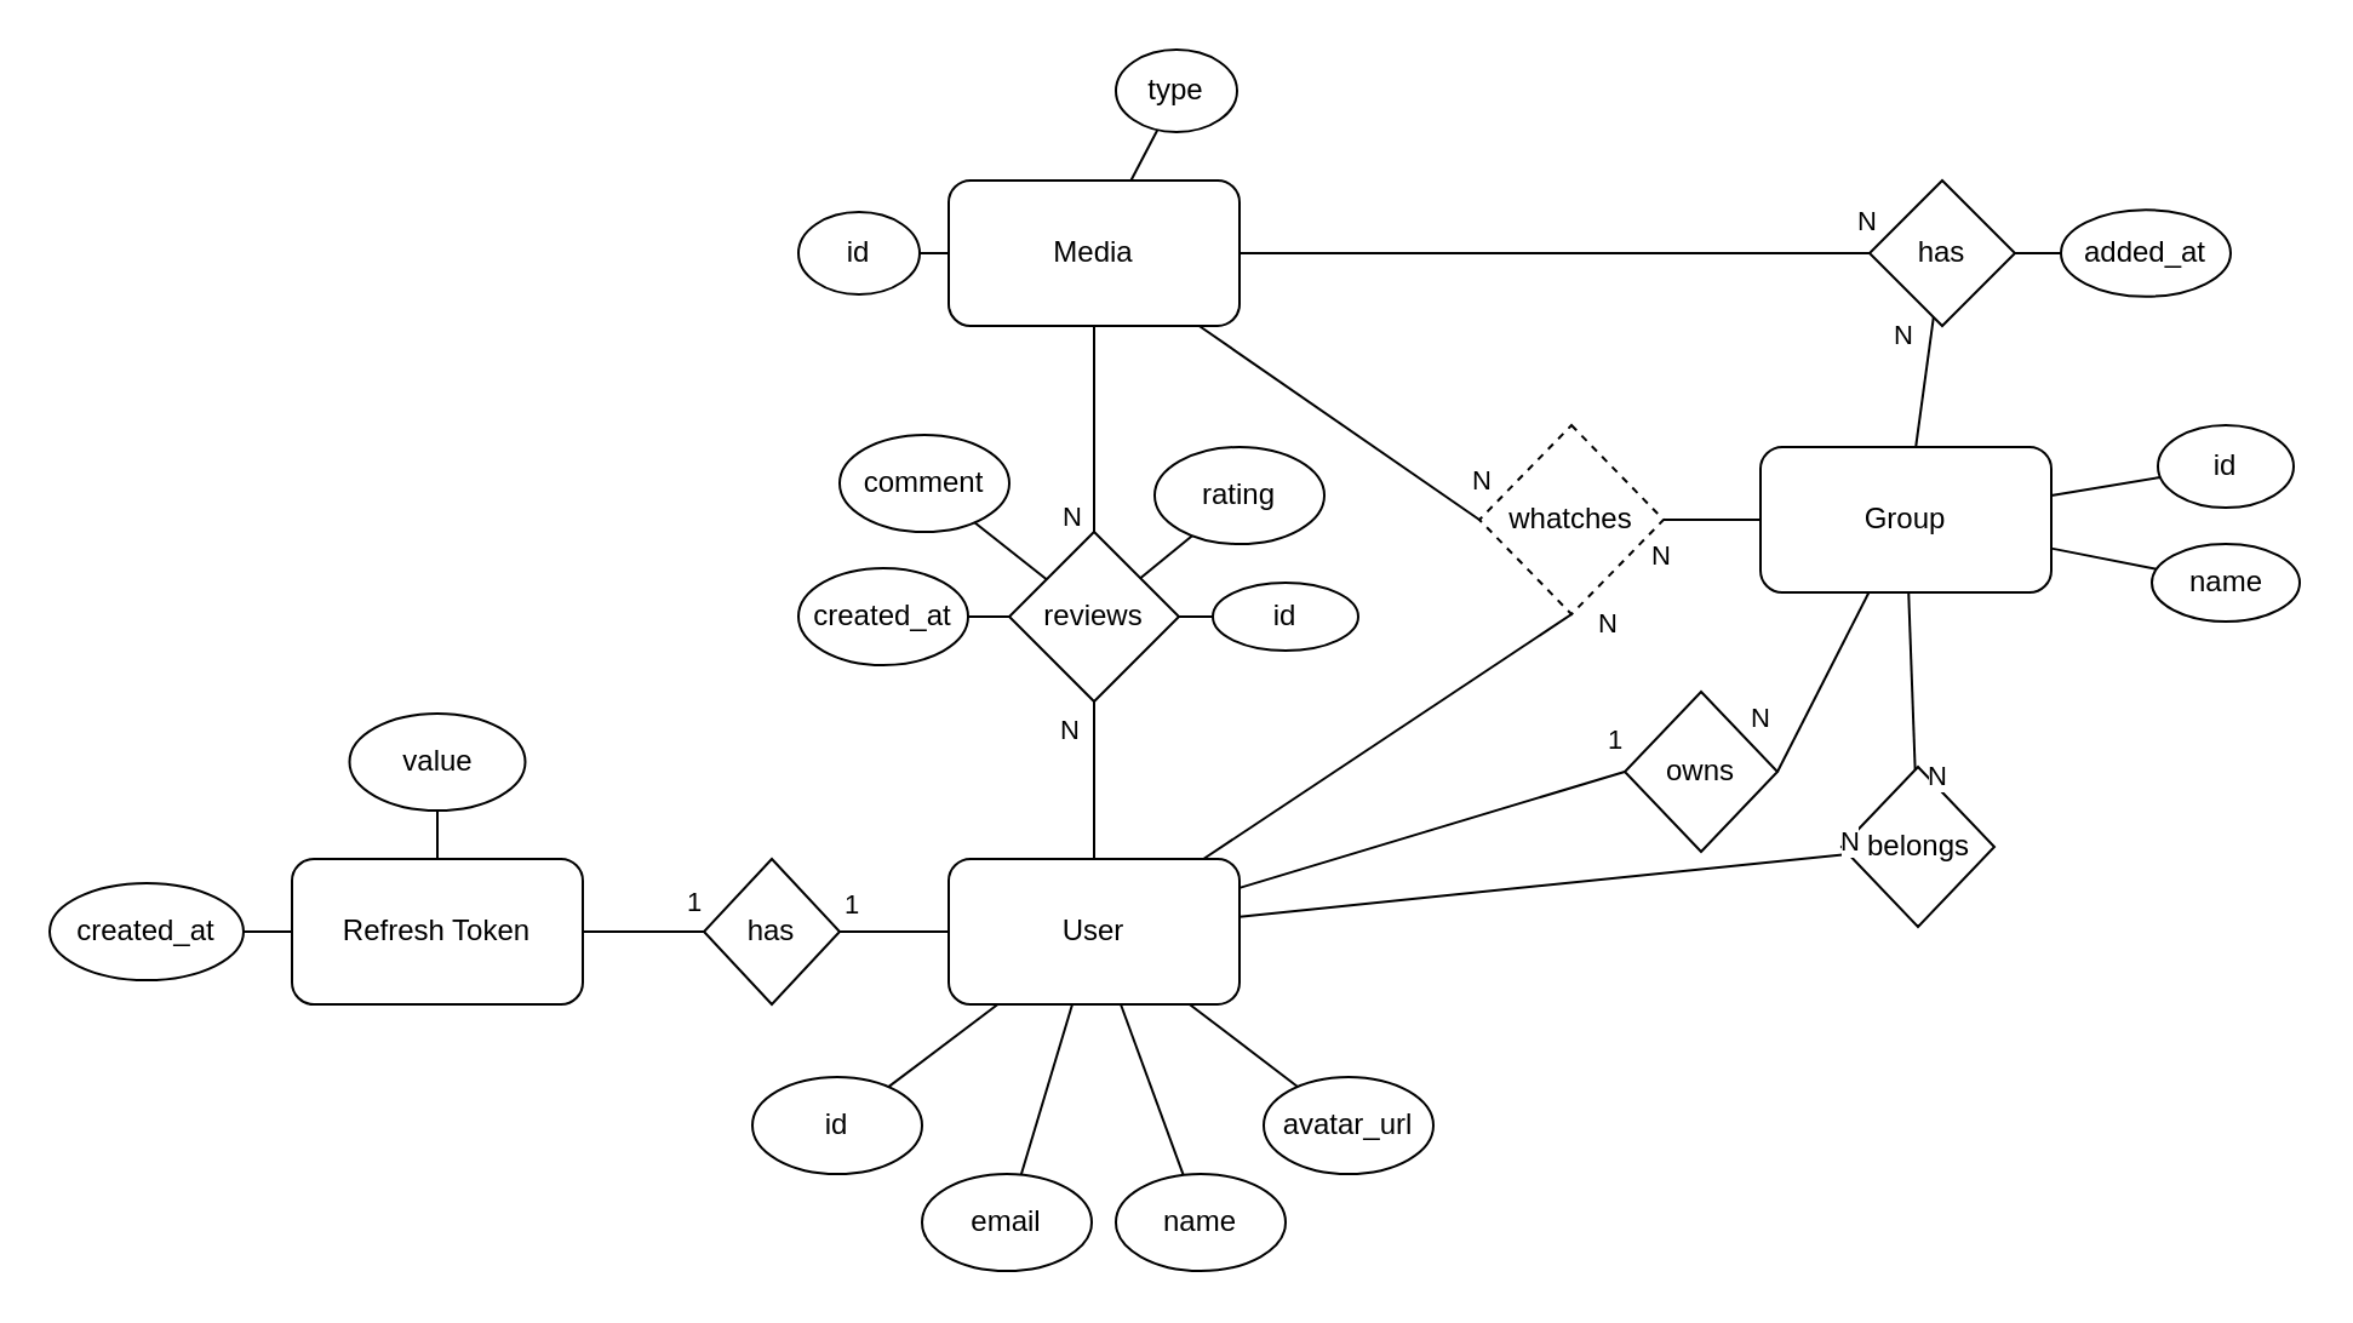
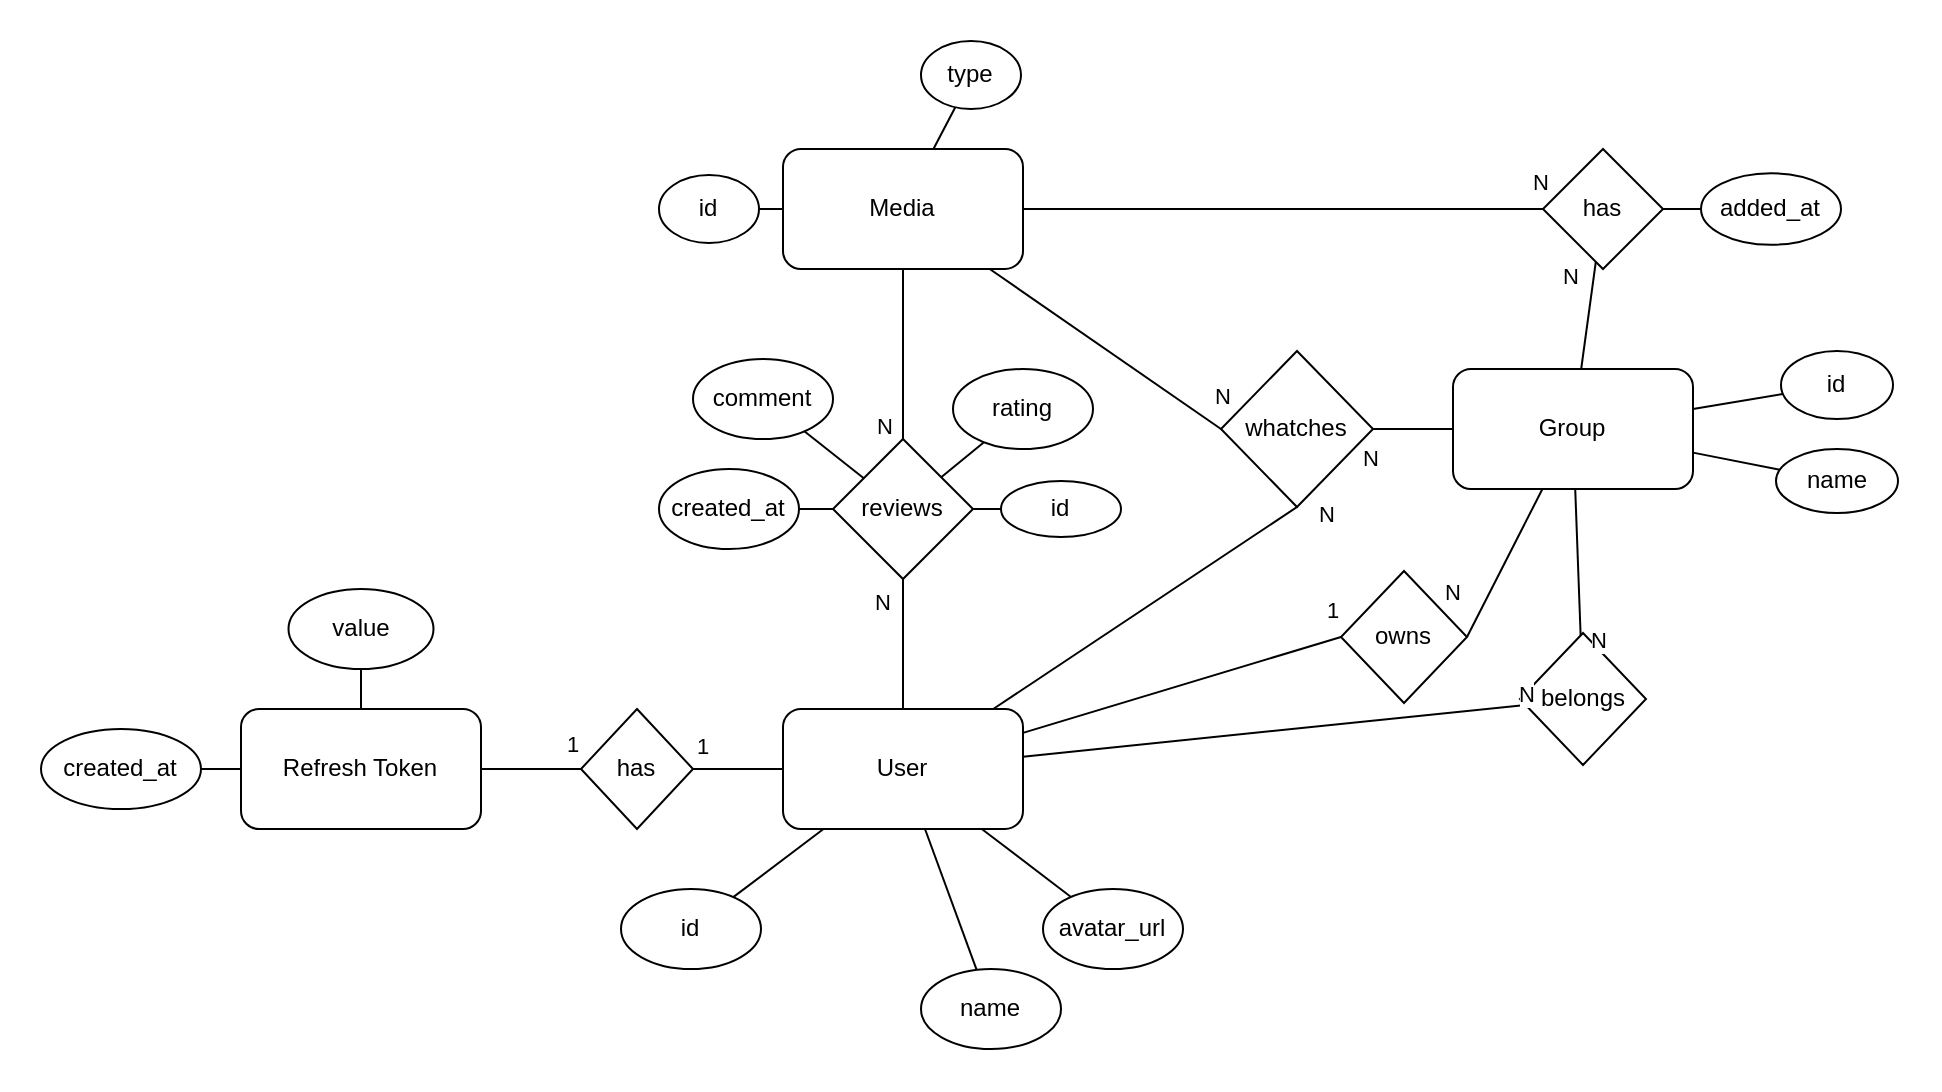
- <mxCell id="49" value="whatches" style="rhombus;whiteSpace=wrap;html=1;dashed=1;" parent="1" vertex="1"><mxGeometry x="610" y="175" width="76" height="78" as="geometry" /></mxCell>
+ <mxCell id="49" value="whatches" style="rhombus;whiteSpace=wrap;html=1;" parent="1" vertex="1"><mxGeometry x="610" y="175" width="76" height="78" as="geometry" /></mxCell>
- <mxCell id="32" value="" style="endArrow=none;html=1;rounded=0;" parent="1" source="3" target="30" edge="1"><mxGeometry width="50" height="50" relative="1" as="geometry"><mxPoint x="521" y="394" as="sourcePoint" /><mxPoint x="638" y="394" as="targetPoint" /></mxGeometry></mxCell>
- <mxCell id="30" value="email" style="ellipse;whiteSpace=wrap;html=1;" parent="1" vertex="1"><mxGeometry x="380" y="484" width="70" height="40" as="geometry" /></mxCell>
